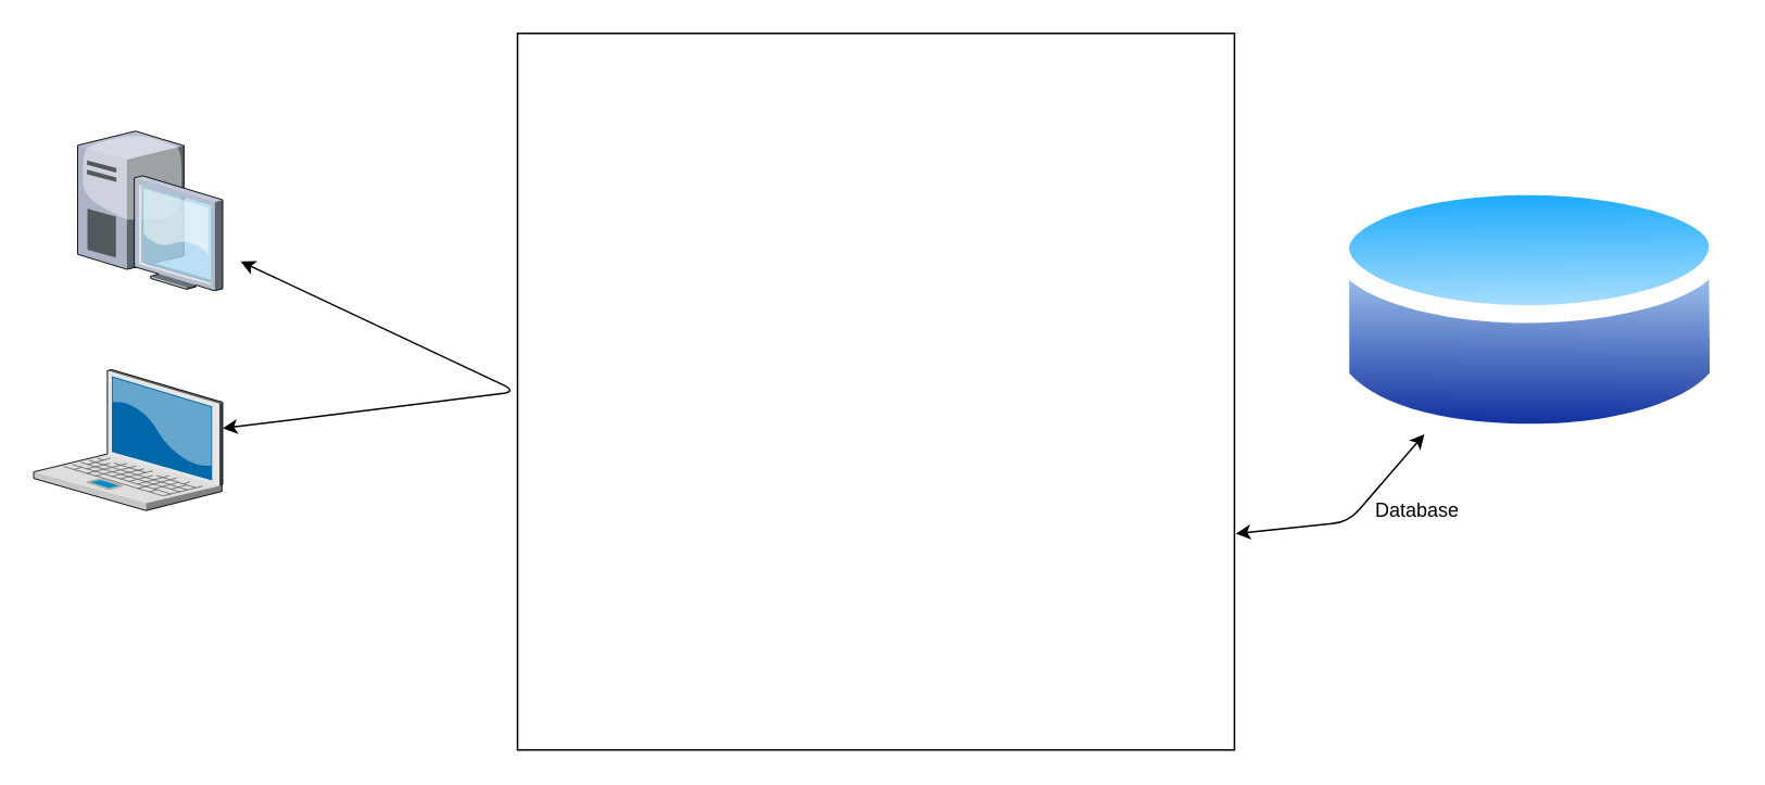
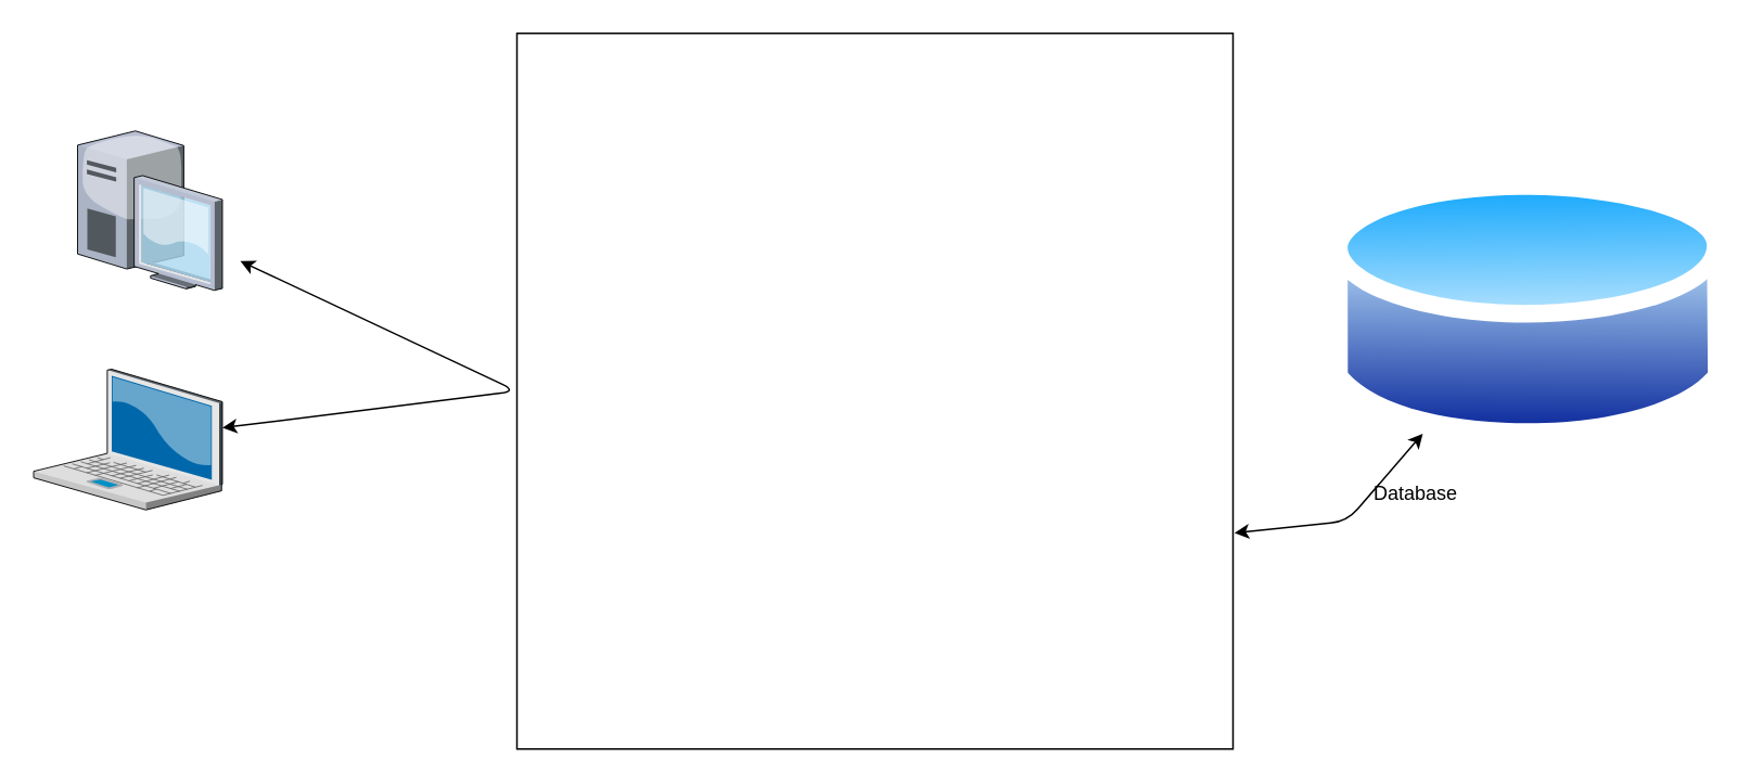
- <mxCell id="5" value="Database" style="text;html=1;align=center;verticalAlign=middle;resizable=0;points=[];autosize=1;" vertex="1" parent="1"><mxGeometry x="834" y="303" width="70" height="20" as="geometry" /></mxCell>
+ <mxCell id="5" value="Database" style="text;html=1;align=center;verticalAlign=middle;resizable=0;points=[];autosize=1;" vertex="1" parent="1"><mxGeometry x="834" y="293" width="70" height="20" as="geometry" /></mxCell>
